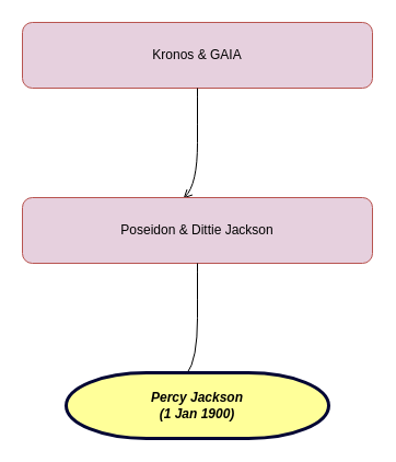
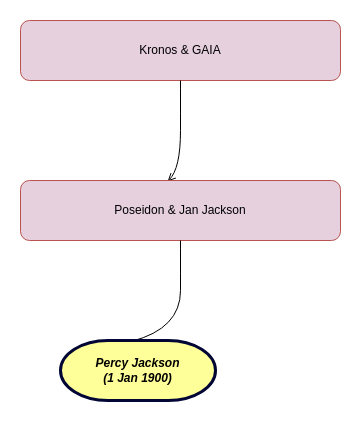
- <mxCell id="4" value="Poseidon &amp;amp; Dittie Jackson" style="rounded=1;whiteSpace=wrap;html=1;fillColor=#E6D0DE;strokeColor=#b85450;fontColor=#000000;" parent="1" vertex="1"><mxGeometry y="180" width="320" height="60" as="geometry" x="20" /></mxCell>
+ <mxCell id="4" value="Poseidon &amp;amp; Jan Jackson" style="rounded=1;whiteSpace=wrap;html=1;fillColor=#E6D0DE;strokeColor=#b85450;fontColor=#000000;" parent="1" vertex="1"><mxGeometry y="180" width="320" height="60" as="geometry" x="20" /></mxCell>
- <mxCell id="6" value="Percy Jackson &lt;br&gt;(1 Jan 1900)" style="shape=mxgraph.flowchart.terminator;whiteSpace=wrap;html=1;fillColor=#FFFF99;strokeColor=#020634;fontColor=#000000;fontStyle=3;strokeWidth=3;" parent="1" vertex="1"><mxGeometry x="60" y="340" width="240" height="60" as="geometry" /></mxCell>
+ <mxCell id="6" value="Percy Jackson &lt;br&gt;(1 Jan 1900)" style="shape=mxgraph.flowchart.terminator;whiteSpace=wrap;html=1;fillColor=#FFFF99;strokeColor=#020634;fontColor=#000000;fontStyle=3;strokeWidth=3;" parent="1" vertex="1"><mxGeometry x="60" y="340" width="155" height="60" as="geometry" /></mxCell>
